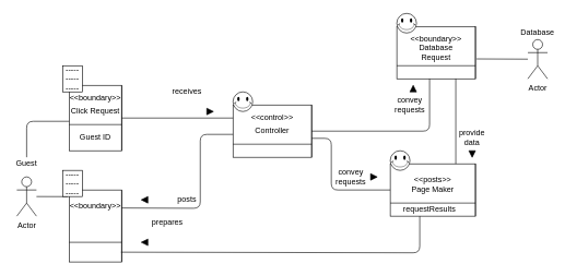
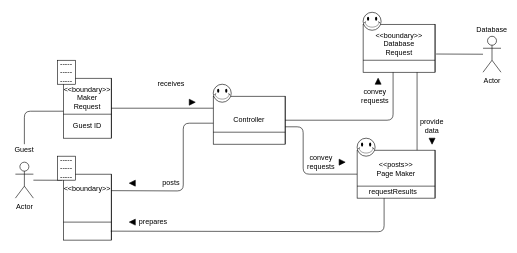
- <mxCell id="27" value="Click Request" style="text;html=1;strokeColor=none;fillColor=none;align=center;verticalAlign=middle;whiteSpace=wrap;rounded=0;" parent="1" vertex="1"><mxGeometry x="105" y="160" width="80" height="20" as="geometry" /></mxCell>
+ <mxCell id="27" value="Maker Request" style="text;html=1;strokeColor=none;fillColor=none;align=center;verticalAlign=middle;whiteSpace=wrap;rounded=0;" parent="1" vertex="1"><mxGeometry x="105" y="160" width="80" height="20" as="geometry" /></mxCell>
- <mxCell id="23" value="&amp;lt;&amp;lt;control&amp;gt;&amp;gt;" style="text;html=1;strokeColor=none;fillColor=none;align=center;verticalAlign=middle;whiteSpace=wrap;rounded=0;" parent="1" vertex="1"><mxGeometry x="395" y="170" width="40" height="20" as="geometry" /></mxCell>
- <mxCell id="16" value="prepares" style="text;html=1;strokeColor=none;fillColor=none;align=center;verticalAlign=middle;whiteSpace=wrap;rounded=0;" parent="1" vertex="1"><mxGeometry x="235" y="330" width="40" height="20" as="geometry" /></mxCell>
+ <mxCell id="16" value="prepares" style="text;html=1;strokeColor=none;fillColor=none;align=center;verticalAlign=middle;whiteSpace=wrap;rounded=0;" parent="1" vertex="1"><mxGeometry x="235" y="360" width="40" height="20" as="geometry" /></mxCell>
